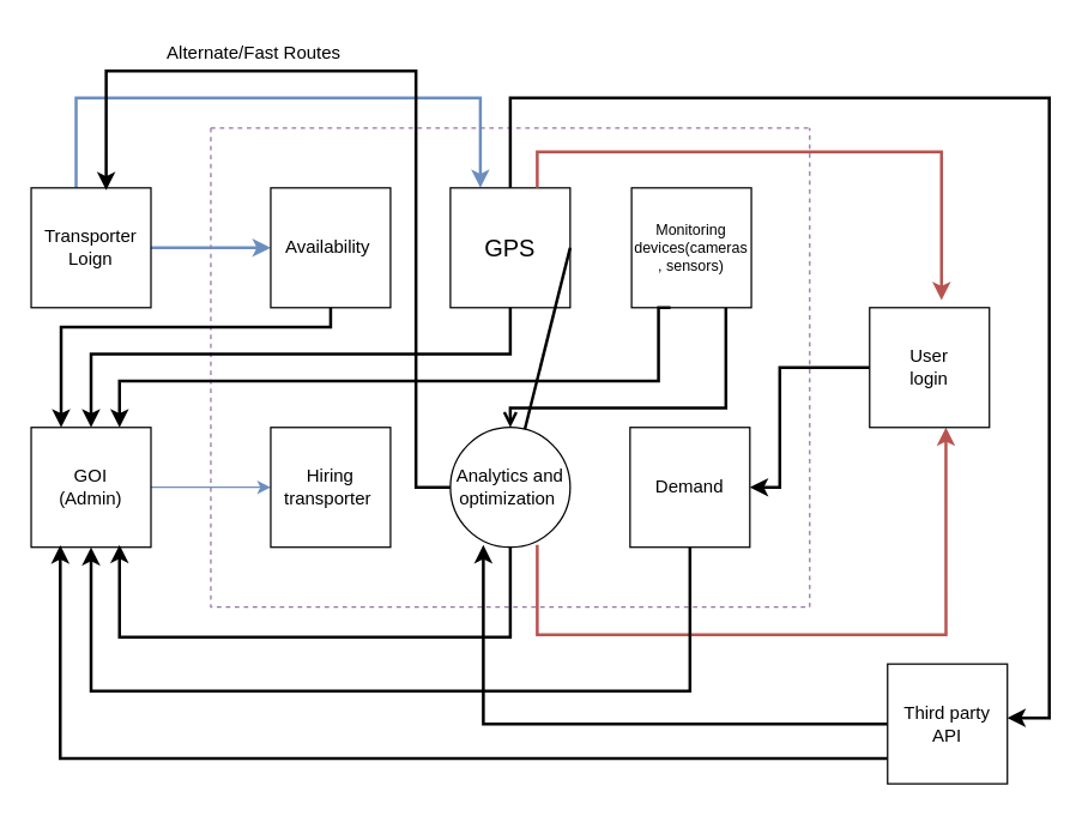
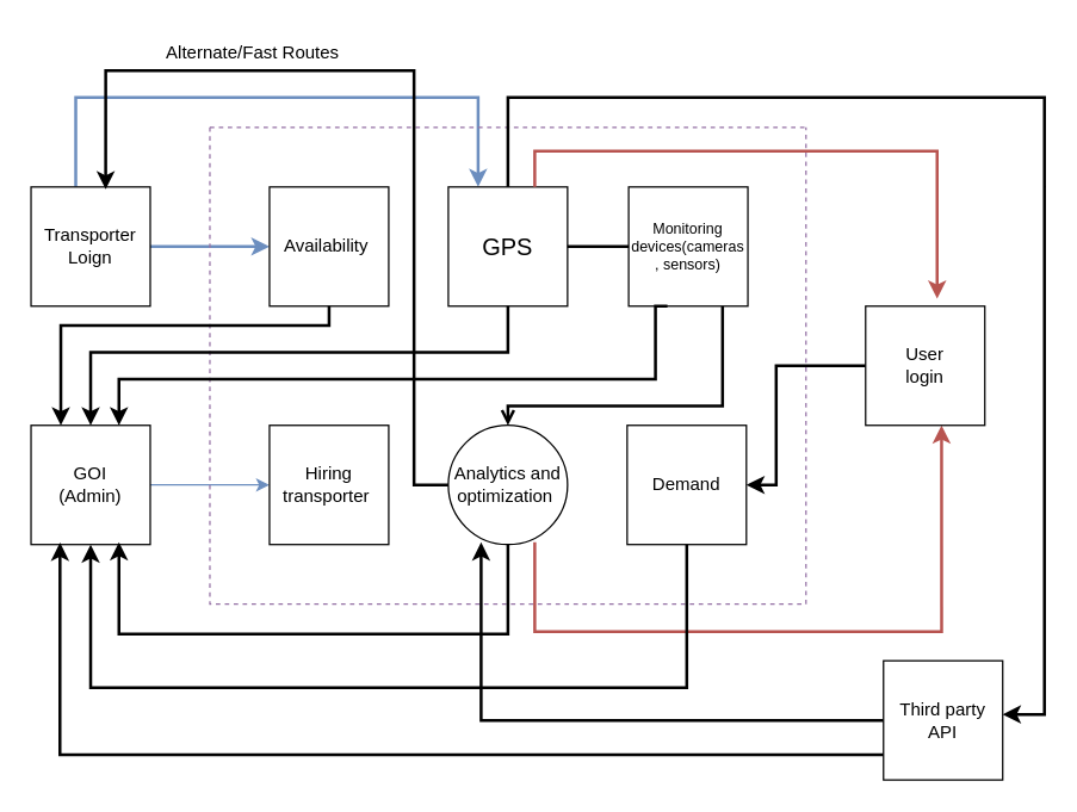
- <mxCell id="14" value="" style="endArrow=none;html=1;rounded=0;exitX=1;exitY=0.5;exitDx=0;exitDy=0;strokeWidth=2;" parent="7" source="11" target="15" edge="1"><mxGeometry width="50" height="50" relative="1" as="geometry"><mxPoint x="220" y="170" as="sourcePoint" /><mxPoint x="270" y="120" as="targetPoint" /></mxGeometry></mxCell>
+ <mxCell id="14" value="" style="endArrow=none;html=1;rounded=0;entryX=0;entryY=0.5;entryDx=0;entryDy=0;exitX=1;exitY=0.5;exitDx=0;exitDy=0;strokeWidth=2;" parent="7" source="11" target="13" edge="1"><mxGeometry width="50" height="50" relative="1" as="geometry"><mxPoint x="220" y="170" as="sourcePoint" /><mxPoint x="270" y="120" as="targetPoint" /></mxGeometry></mxCell>
